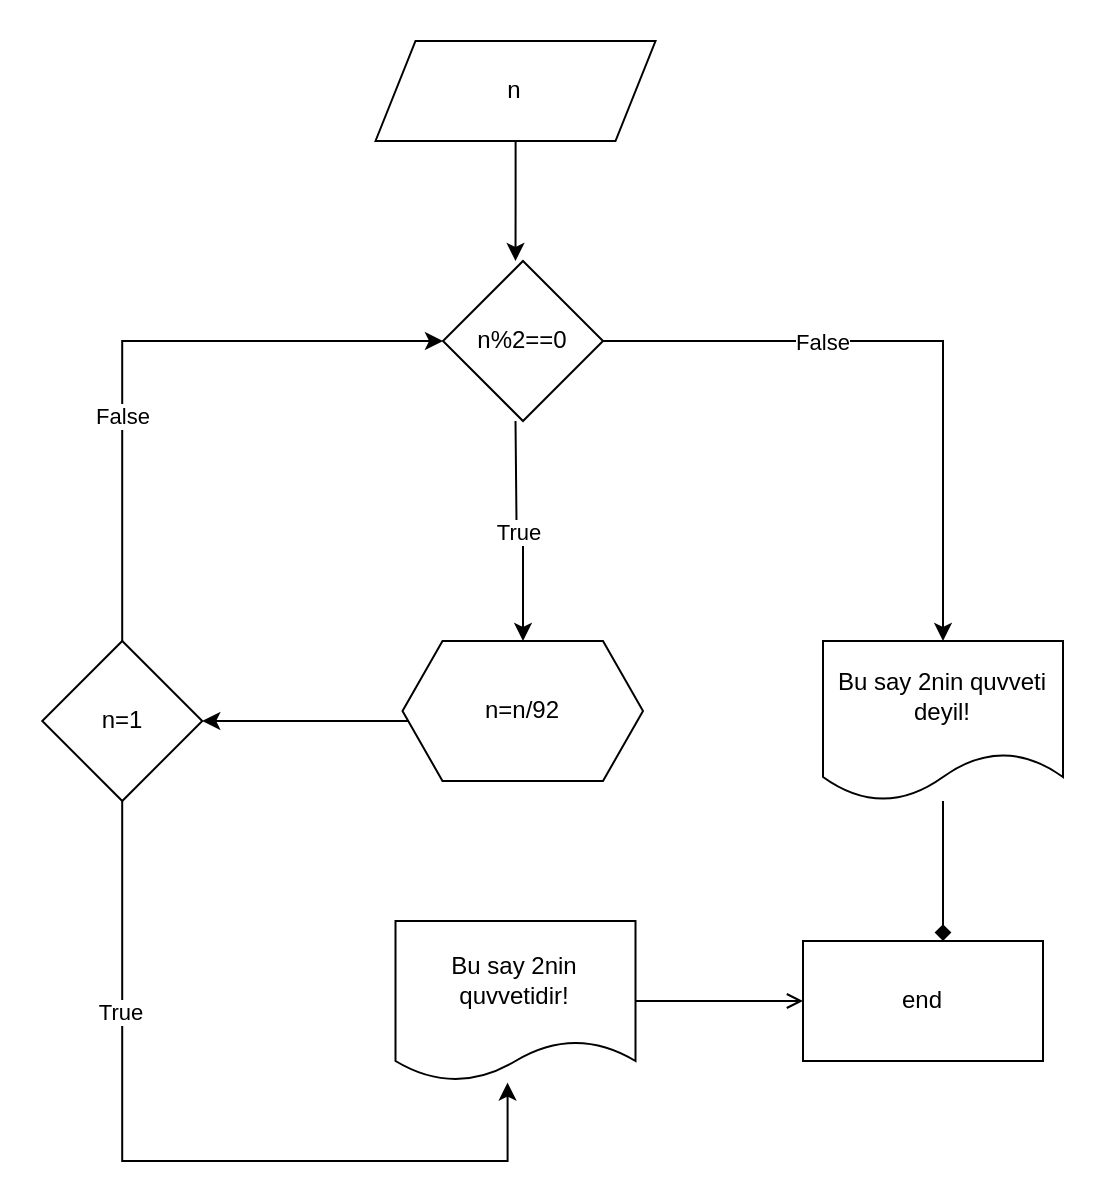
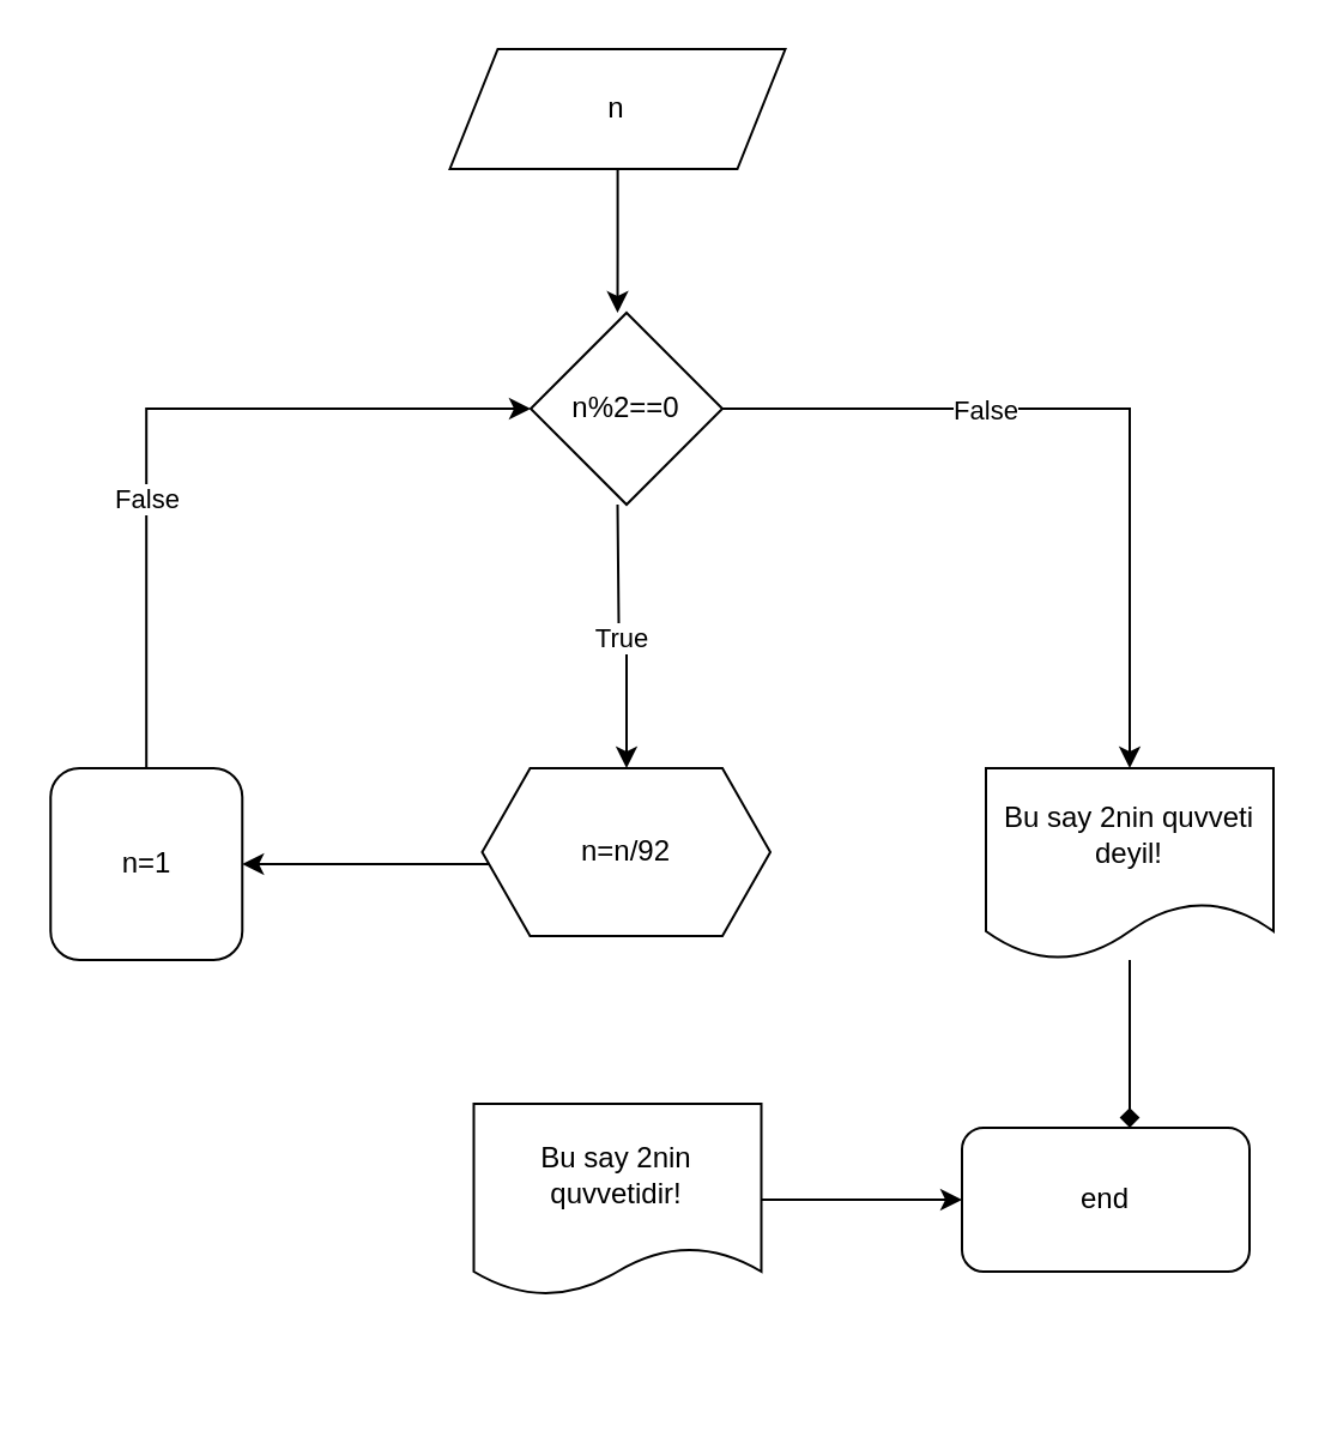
- <mxCell id="19" value="n=1" style="rhombus;whiteSpace=wrap;html=1;" vertex="1" parent="1"><mxGeometry x="20.625" y="320" width="80" height="80" as="geometry" /></mxCell>
+ <mxCell id="19" value="n=1" style="whiteSpace=wrap;html=1;rounded=1;" vertex="1" parent="1"><mxGeometry x="20.625" y="320" width="80" height="80" as="geometry" /></mxCell>
- <mxCell id="5" value="" style="edgeStyle=orthogonalEdgeStyle;rounded=0;orthogonalLoop=1;jettySize=auto;html=1;endArrow=open;" edge="1" parent="1" source="6" target="7"><mxGeometry relative="1" as="geometry" /></mxCell>
+ <mxCell id="5" value="" style="edgeStyle=orthogonalEdgeStyle;rounded=0;orthogonalLoop=1;jettySize=auto;html=1;" edge="1" parent="1" source="6" target="7"><mxGeometry relative="1" as="geometry" /></mxCell>
- <mxCell id="7" value="end" style="whiteSpace=wrap;html=1;rounded=0;" vertex="1" parent="1"><mxGeometry x="401" y="470" width="120" height="60" as="geometry" /></mxCell>
+ <mxCell id="7" value="end" style="rounded=1;whiteSpace=wrap;html=1;" vertex="1" parent="1"><mxGeometry x="401" y="470" width="120" height="60" as="geometry" /></mxCell>
- <mxCell id="15" style="edgeStyle=orthogonalEdgeStyle;rounded=0;orthogonalLoop=1;jettySize=auto;html=1;entryX=0.467;entryY=1.01;entryDx=0;entryDy=0;entryPerimeter=0;" edge="1" parent="1" source="19" target="6"><mxGeometry relative="1" as="geometry"><mxPoint x="60.625" y="550" as="targetPoint" /><Array as="points"><mxPoint x="61" y="580" /><mxPoint x="253" y="580" /></Array></mxGeometry></mxCell>
- <mxCell id="16" value="True" style="edgeLabel;html=1;align=center;verticalAlign=middle;resizable=0;points=[];" vertex="1" connectable="0" parent="15"><mxGeometry x="-0.487" y="-1" relative="1" as="geometry"><mxPoint as="offset" /></mxGeometry></mxCell>
